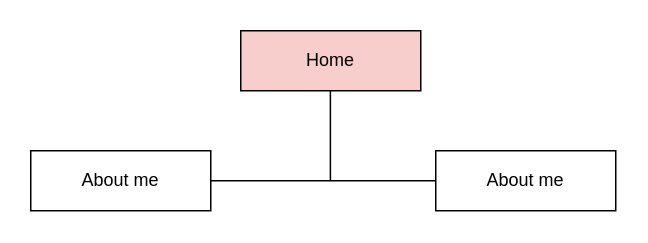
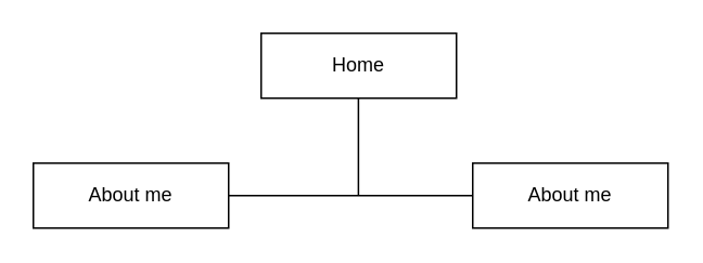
- <mxCell id="2" value="Home" style="rounded=0;whiteSpace=wrap;html=1;fillColor=#f8cecc;" vertex="1" parent="1"><mxGeometry x="160" y="20" width="120" height="40" as="geometry" /></mxCell>
+ <mxCell id="2" value="Home" style="rounded=0;whiteSpace=wrap;html=1;" vertex="1" parent="1"><mxGeometry x="160" y="20" width="120" height="40" as="geometry" /></mxCell>
